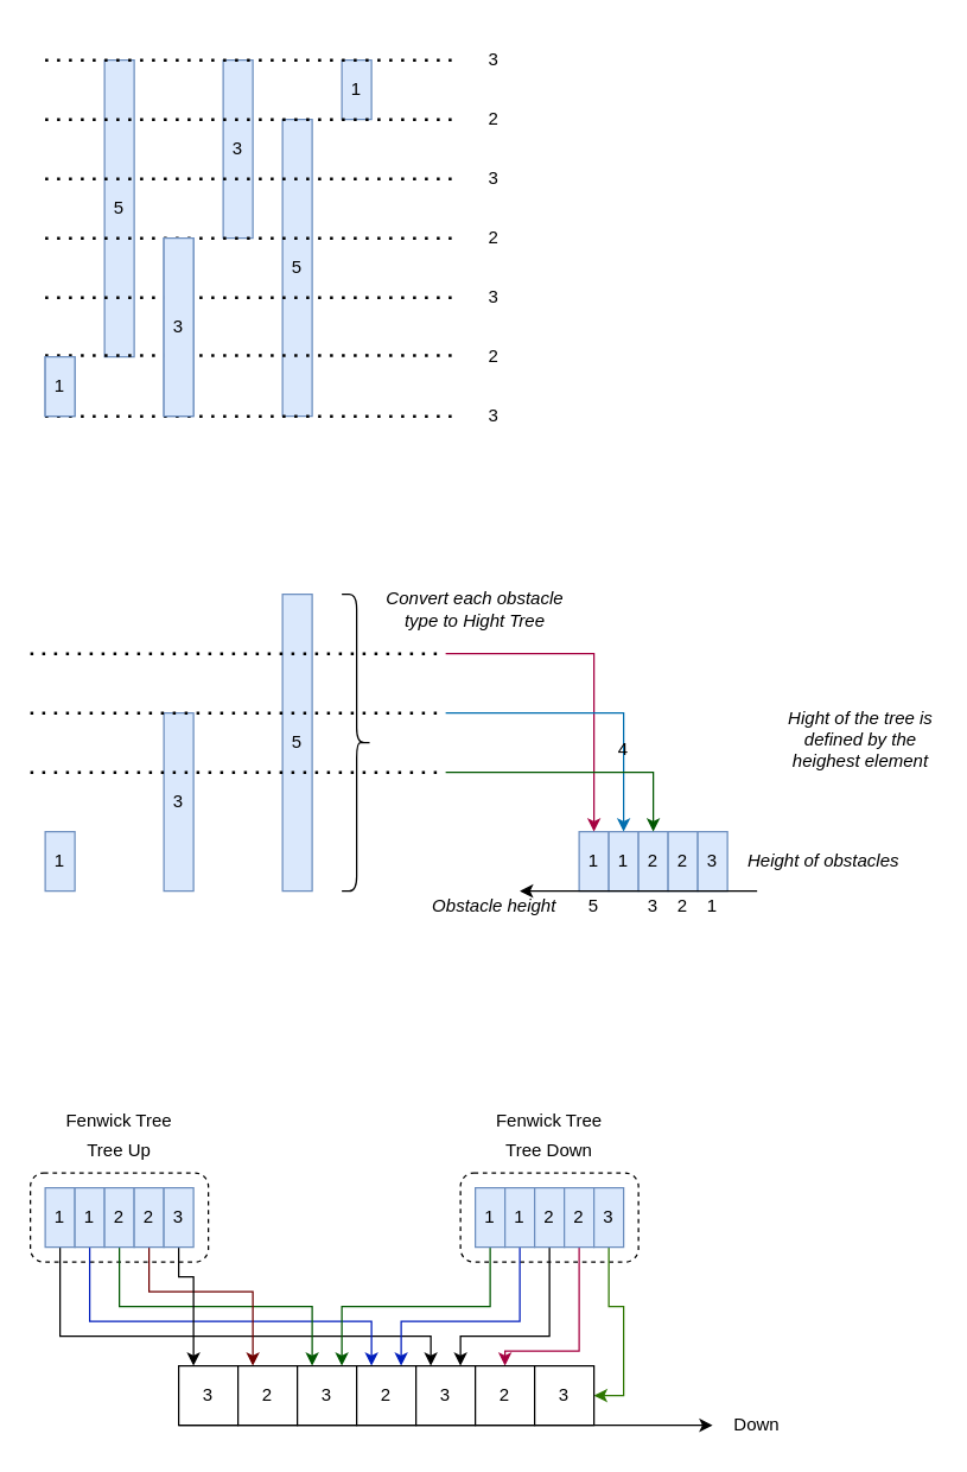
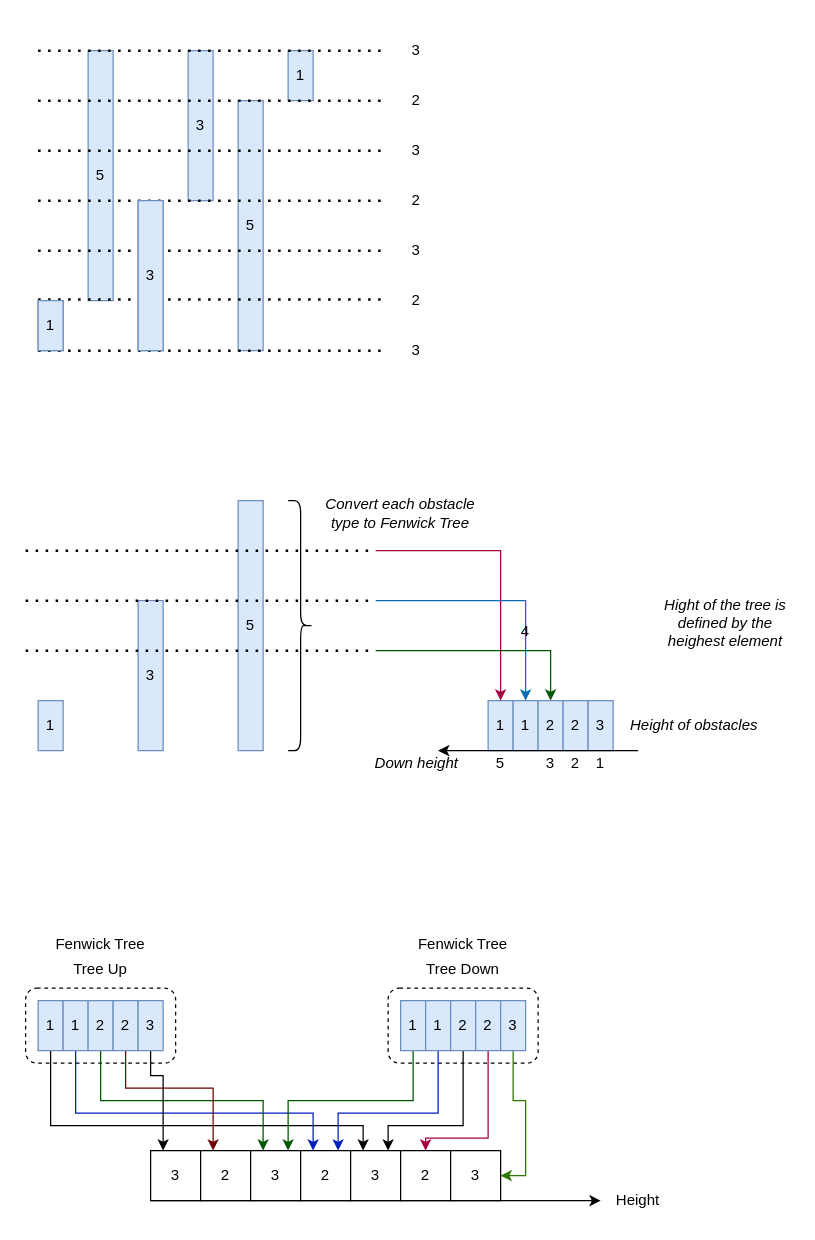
- <mxCell id="30" value="Convert each obstacle type to Hight Tree" style="text;html=1;strokeColor=none;fillColor=none;align=center;verticalAlign=middle;whiteSpace=wrap;rounded=0;fontStyle=2" vertex="1" parent="1"><mxGeometry x="250" y="380" width="140" height="60" as="geometry" /></mxCell>
+ <mxCell id="30" value="Convert each obstacle type to Fenwick Tree" style="text;html=1;strokeColor=none;fillColor=none;align=center;verticalAlign=middle;whiteSpace=wrap;rounded=0;fontStyle=2" vertex="1" parent="1"><mxGeometry x="250" y="380" width="140" height="60" as="geometry" /></mxCell>
- <mxCell id="75" value="Obstacle height" style="text;html=1;strokeColor=none;fillColor=none;align=center;verticalAlign=middle;whiteSpace=wrap;rounded=0;fontStyle=2" vertex="1" parent="1"><mxGeometry x="267.5" y="600" width="130" height="20" as="geometry" /></mxCell>
+ <mxCell id="75" value="Down height" style="text;html=1;strokeColor=none;fillColor=none;align=center;verticalAlign=middle;whiteSpace=wrap;rounded=0;fontStyle=2" vertex="1" parent="1"><mxGeometry x="267.5" y="600" width="130" height="20" as="geometry" /></mxCell>
- <mxCell id="76" value="Down" style="text;html=1;strokeColor=none;fillColor=none;align=center;verticalAlign=middle;whiteSpace=wrap;rounded=0;" vertex="1" parent="1"><mxGeometry x="480" y="950" width="60" height="20" as="geometry" /></mxCell>
+ <mxCell id="76" value="Height" style="text;html=1;strokeColor=none;fillColor=none;align=center;verticalAlign=middle;whiteSpace=wrap;rounded=0;" vertex="1" parent="1"><mxGeometry x="480" y="950" width="60" height="20" as="geometry" /></mxCell>
